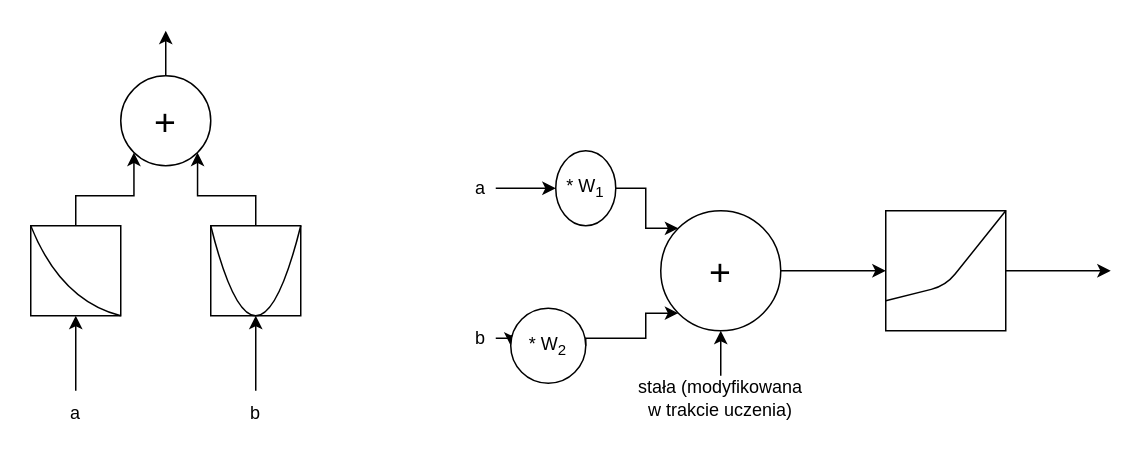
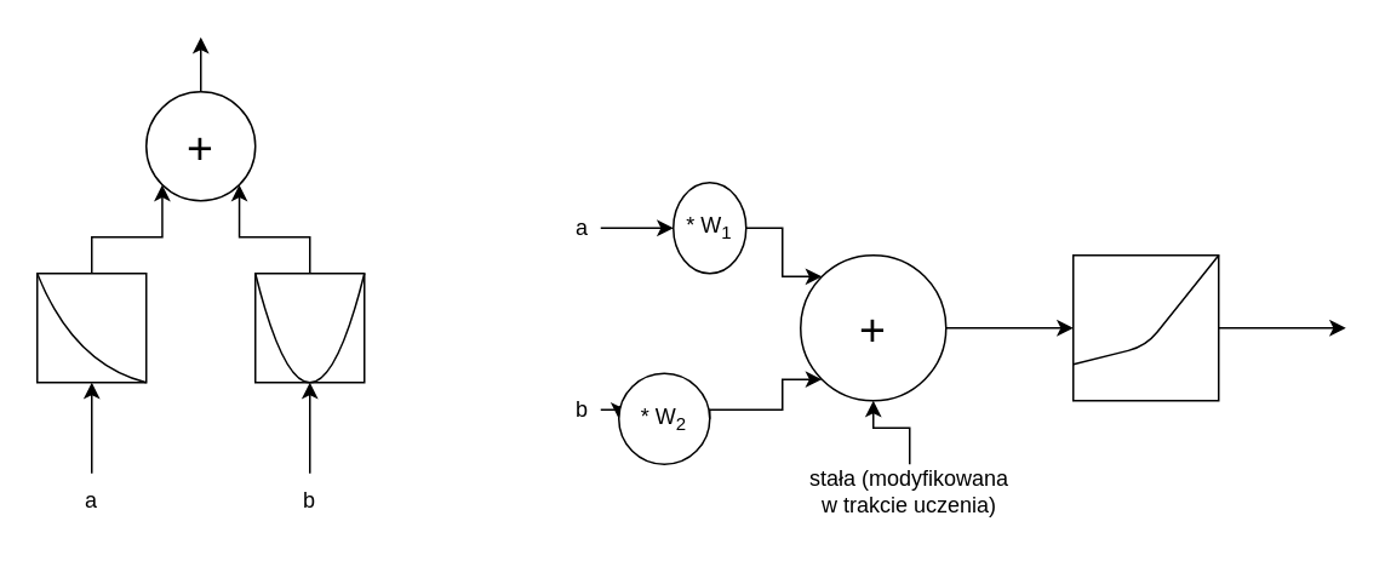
- <mxCell id="19" value="stała (modyfikowana w trakcie uczenia)" style="text;html=1;align=center;verticalAlign=middle;whiteSpace=wrap;rounded=0;" vertex="1" parent="1"><mxGeometry x="420" y="250" width="120" height="30" as="geometry" /></mxCell>
+ <mxCell id="19" value="stała (modyfikowana w trakcie uczenia)" style="text;html=1;align=center;verticalAlign=middle;whiteSpace=wrap;rounded=0;" vertex="1" parent="1"><mxGeometry x="440" y="255" width="120" height="30" as="geometry" /></mxCell>
